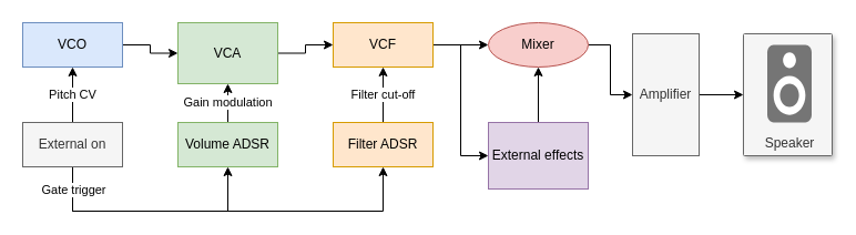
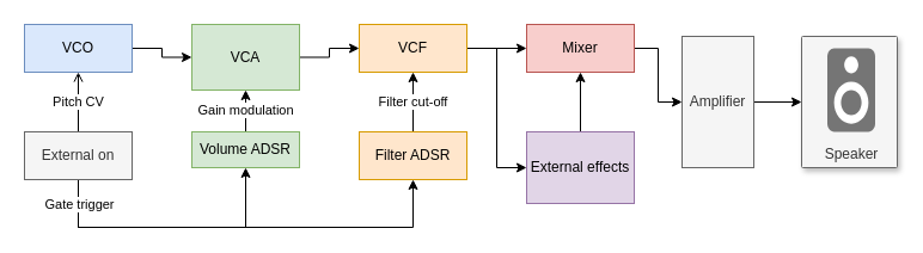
- <mxCell id="19" value="Mixer" style="ellipse;whiteSpace=wrap;html=1;fillColor=#f8cecc;strokeColor=#b85450;" vertex="1" parent="1"><mxGeometry x="440" y="20" width="90" height="40" as="geometry" /></mxCell>
+ <mxCell id="19" value="Mixer" style="rounded=0;whiteSpace=wrap;html=1;fillColor=#f8cecc;strokeColor=#b85450;" vertex="1" parent="1"><mxGeometry x="440" y="20" width="90" height="40" as="geometry" /></mxCell>
- <mxCell id="2" value="Pitch CV" style="edgeStyle=orthogonalEdgeStyle;rounded=0;orthogonalLoop=1;jettySize=auto;html=1;" edge="1" parent="1" source="6" target="14"><mxGeometry relative="1" as="geometry" /></mxCell>
+ <mxCell id="2" value="Pitch CV" style="edgeStyle=orthogonalEdgeStyle;rounded=0;orthogonalLoop=1;jettySize=auto;html=1;endArrow=open;" edge="1" parent="1" source="6" target="14"><mxGeometry relative="1" as="geometry" /></mxCell>
- <mxCell id="8" value="Volume ADSR" style="rounded=0;whiteSpace=wrap;html=1;fillColor=#d5e8d4;strokeColor=#82b366;" vertex="1" parent="1"><mxGeometry x="160" y="110" width="90" height="40" as="geometry" /></mxCell>
+ <mxCell id="8" value="Volume ADSR" style="rounded=0;whiteSpace=wrap;html=1;fillColor=#d5e8d4;strokeColor=#82b366;" vertex="1" parent="1"><mxGeometry x="160" y="110" width="90" height="30" as="geometry" /></mxCell>
